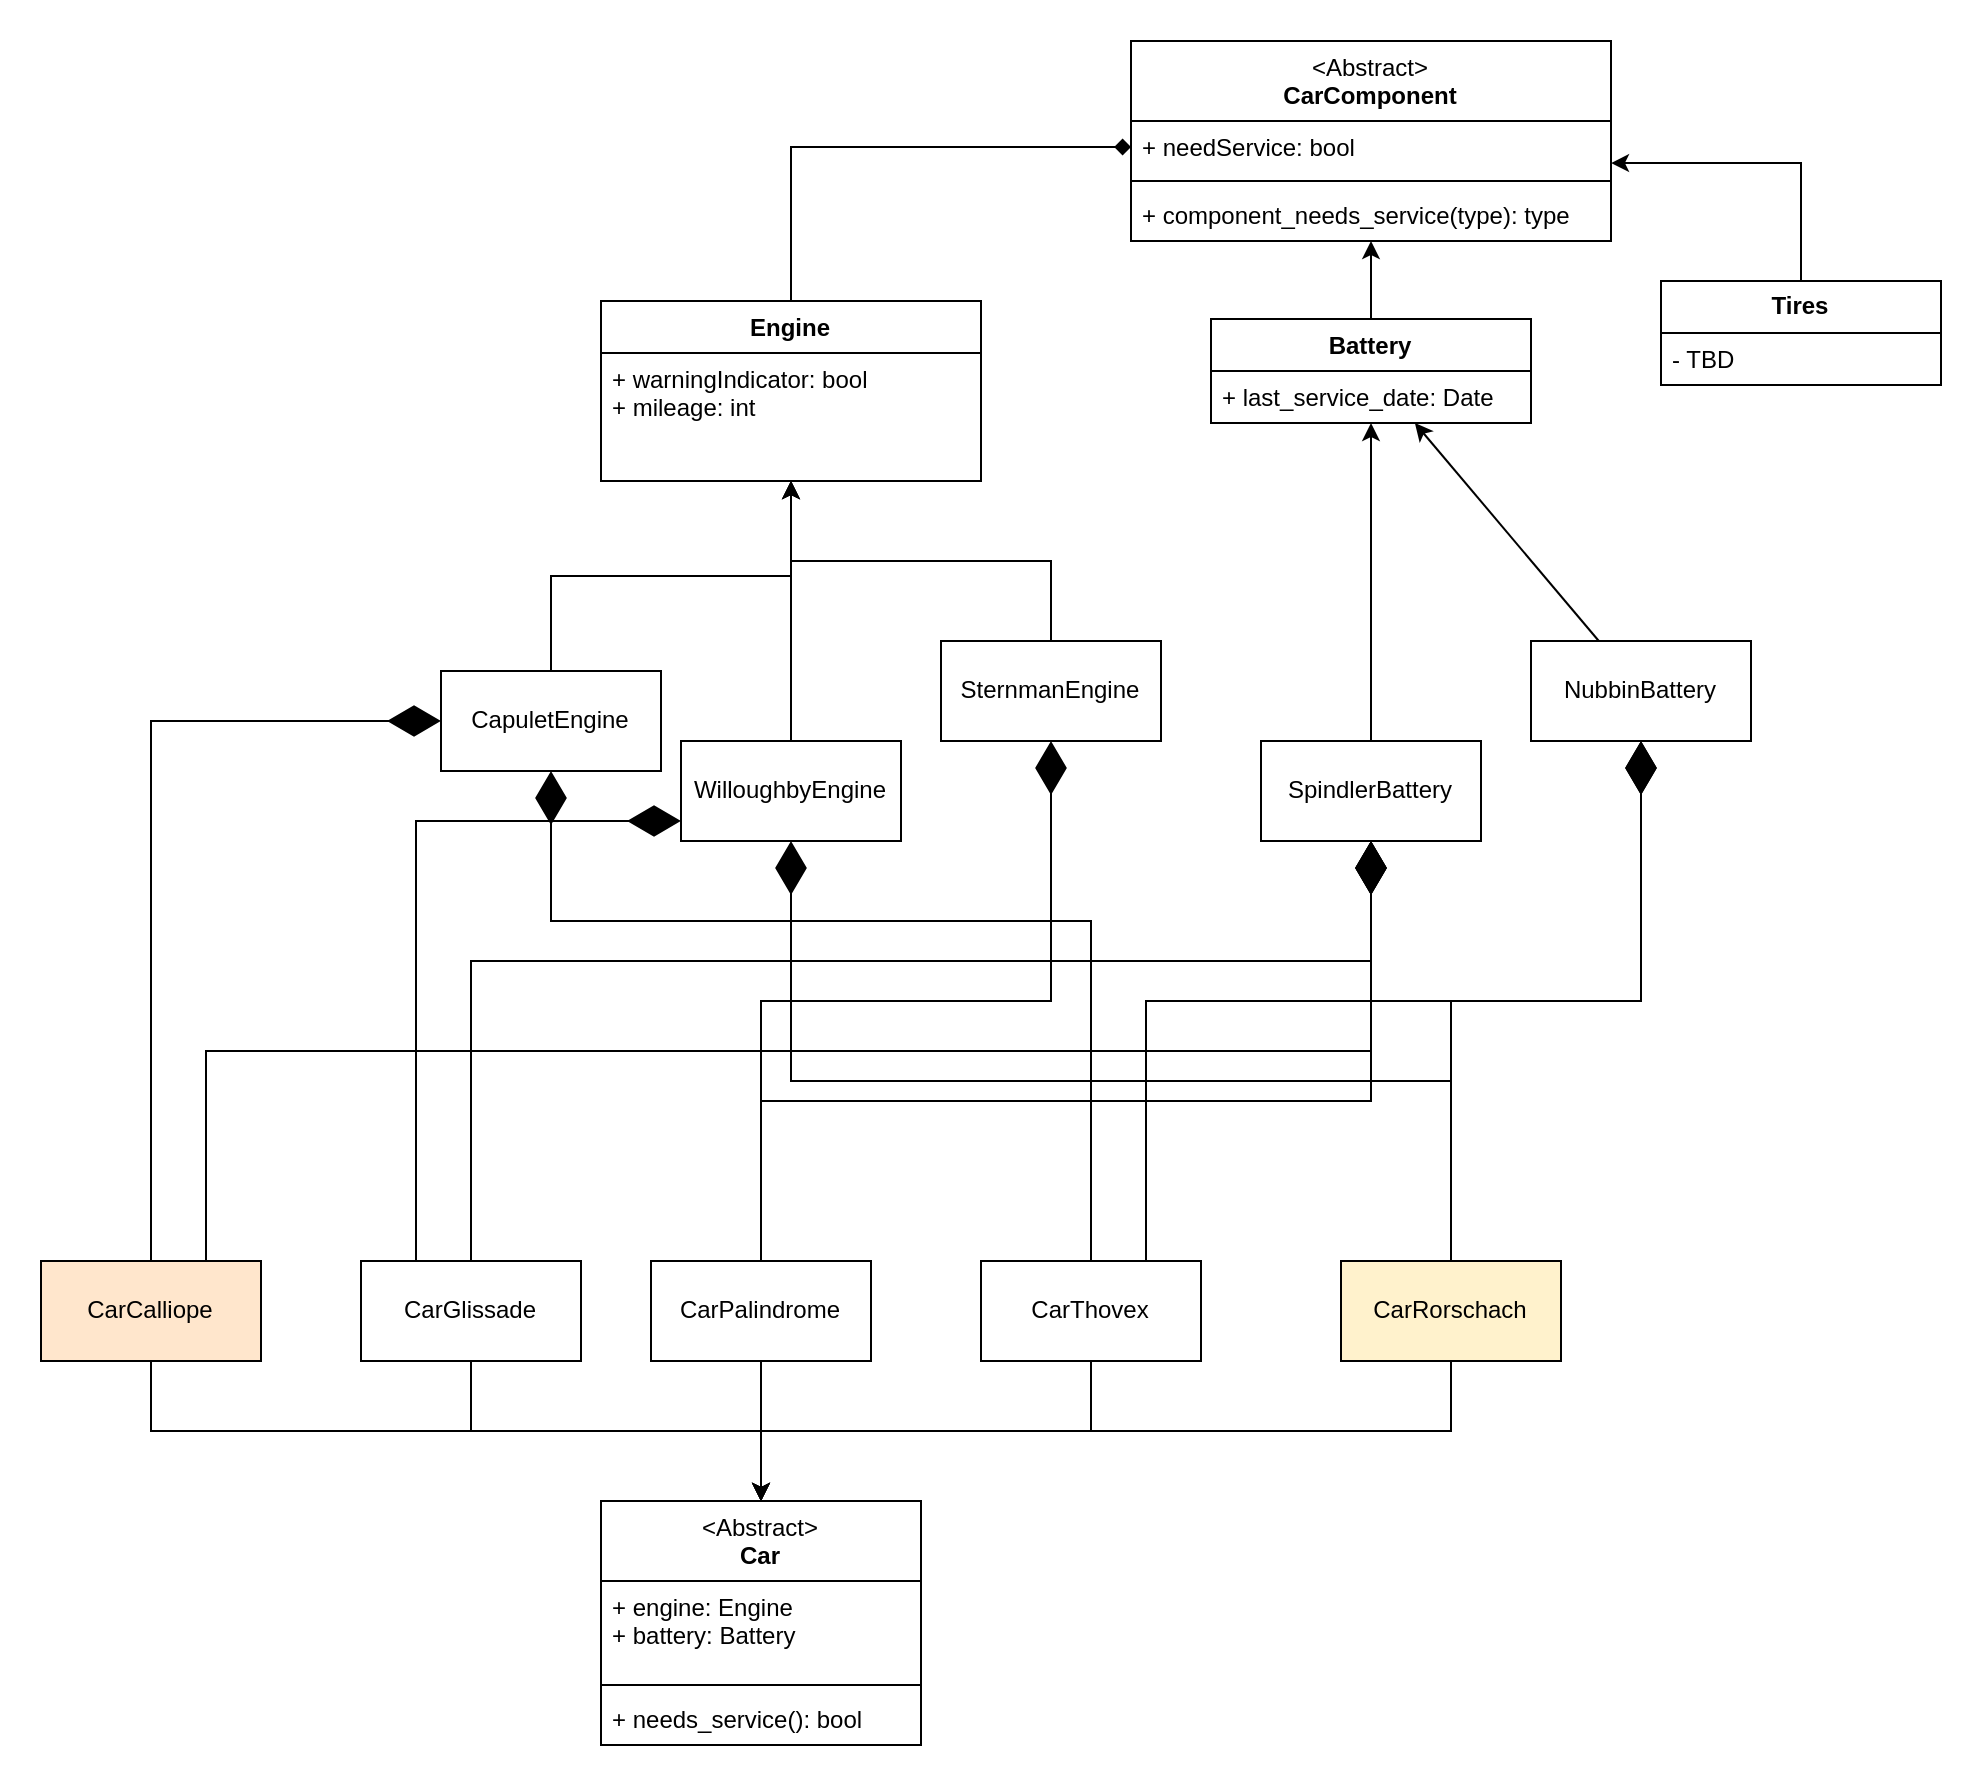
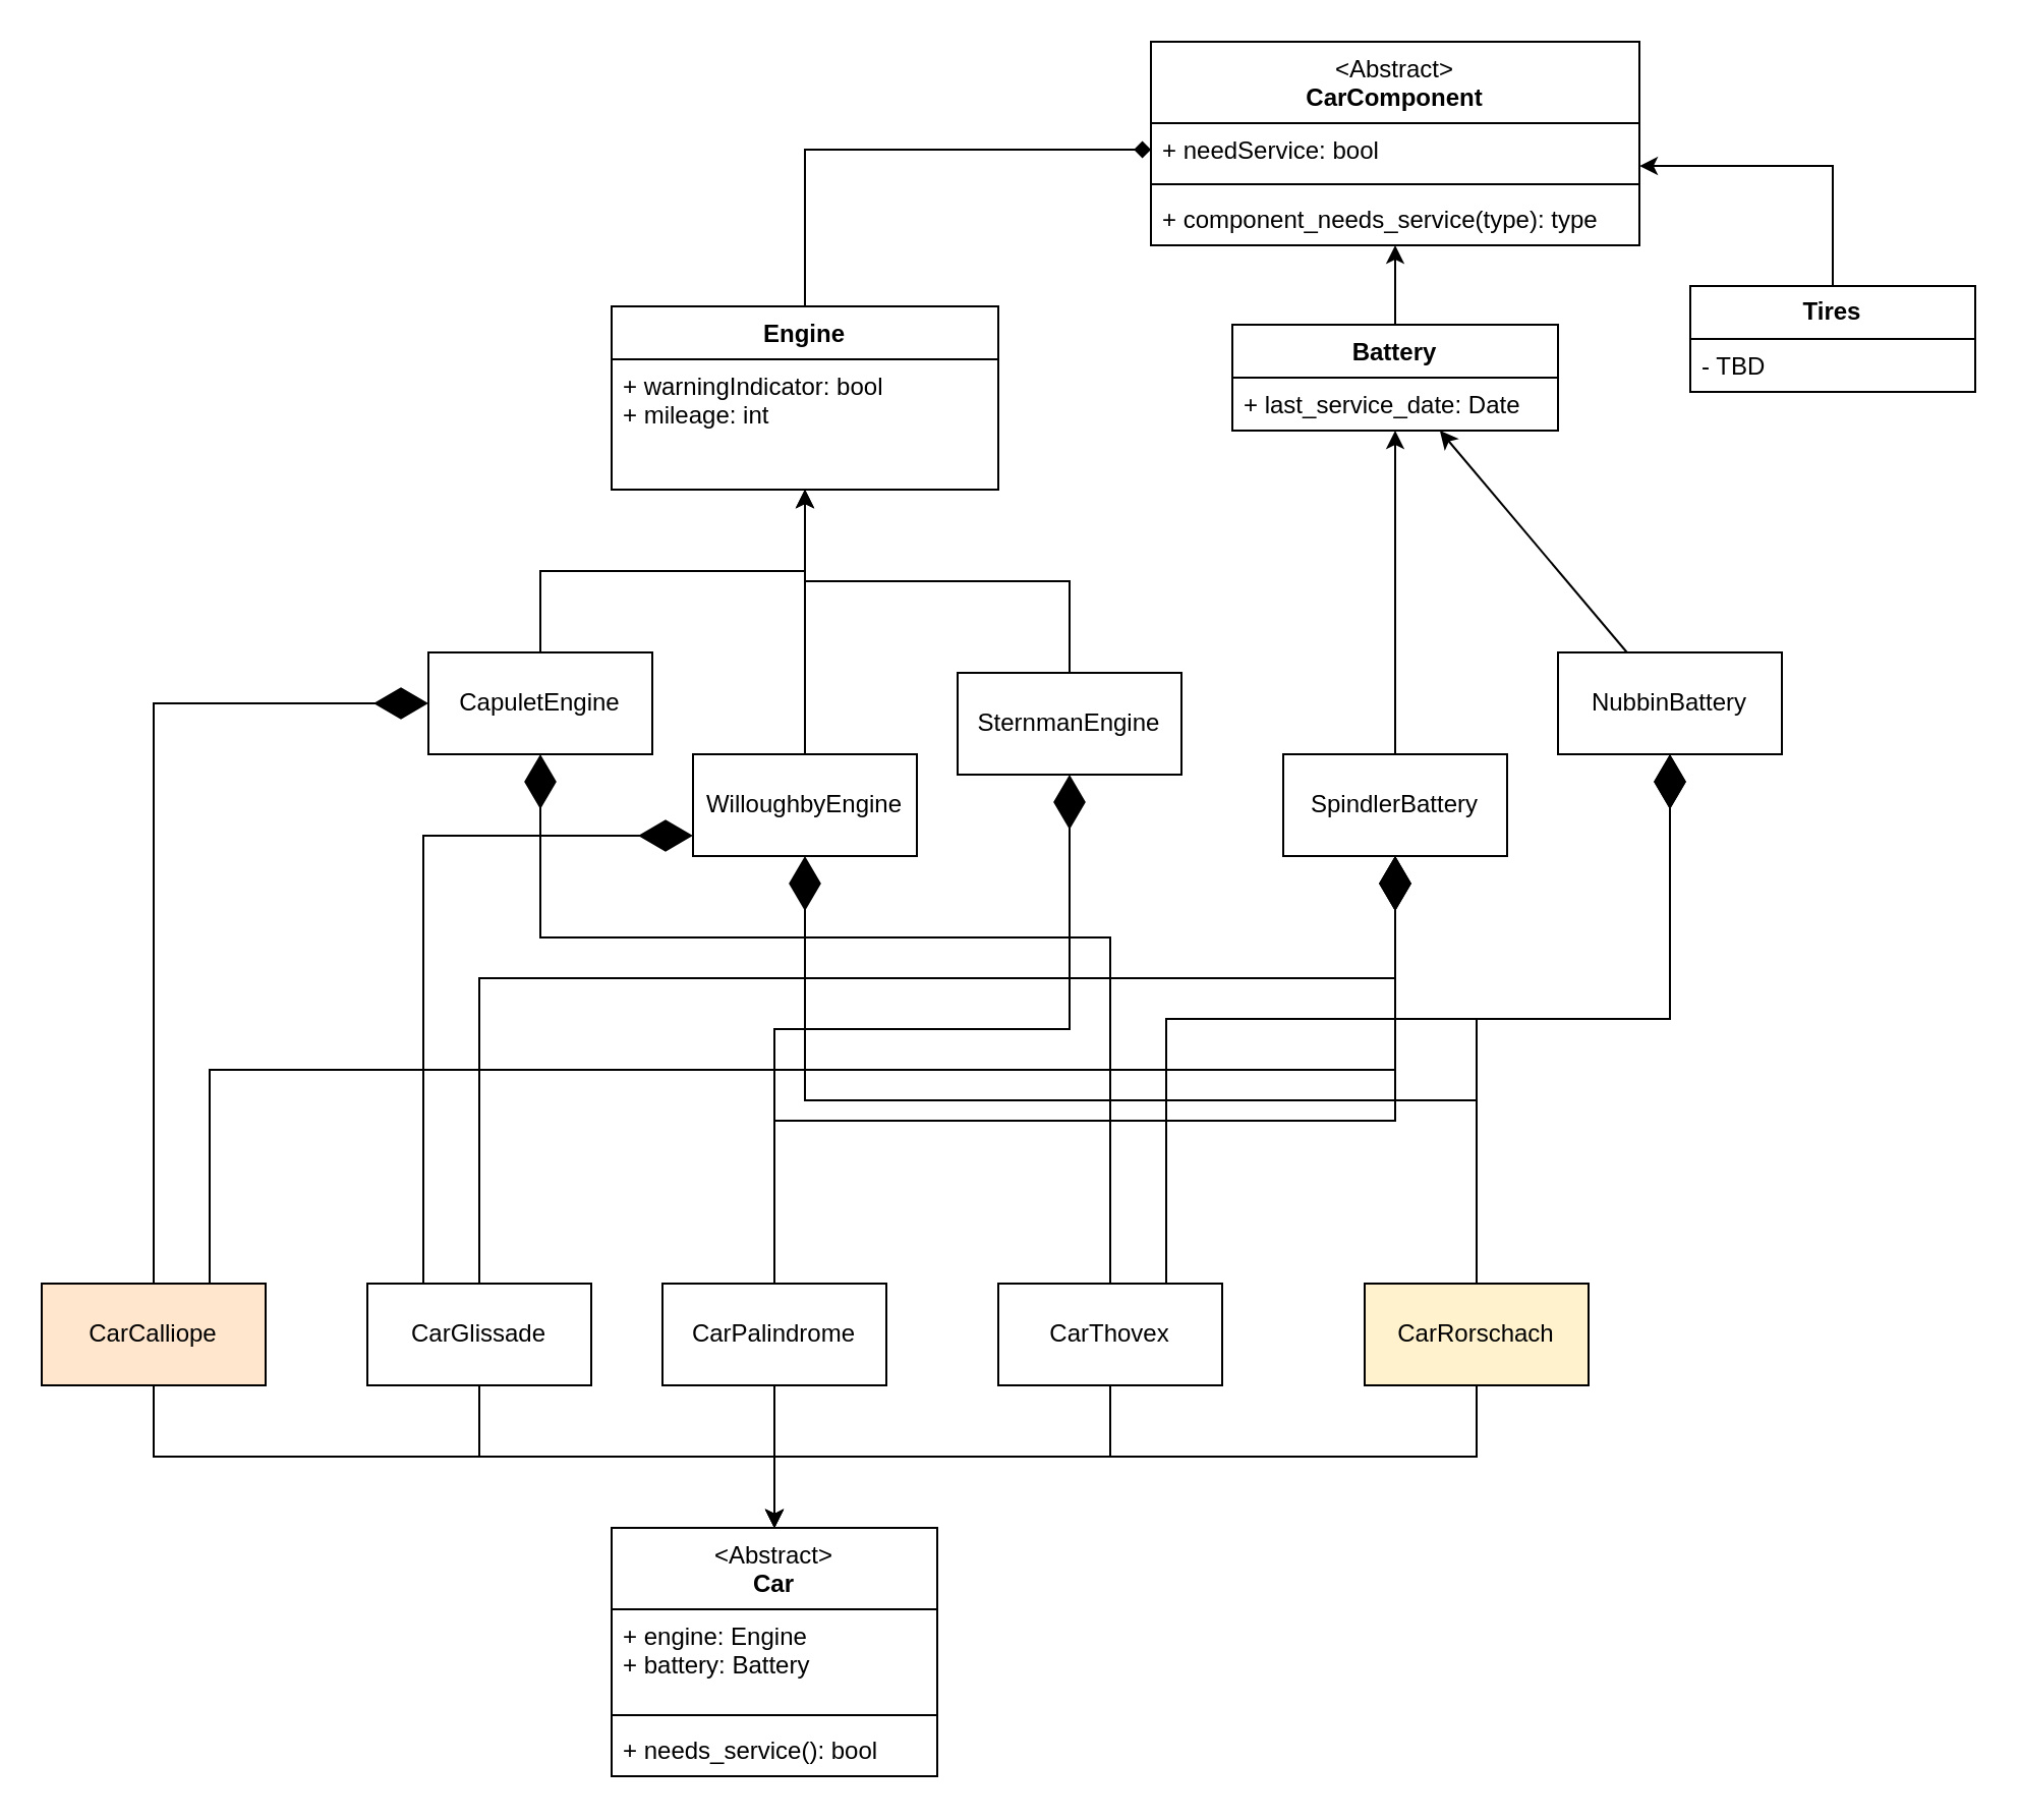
- <mxCell id="20" value="SternmanEngine" style="html=1;whiteSpace=wrap;" vertex="1" parent="1"><mxGeometry x="470" y="320" width="110" height="50" as="geometry" /></mxCell>
+ <mxCell id="20" value="SternmanEngine" style="html=1;whiteSpace=wrap;" vertex="1" parent="1"><mxGeometry x="470" y="330" width="110" height="50" as="geometry" /></mxCell>
- <mxCell id="16" value="CapuletEngine" style="html=1;whiteSpace=wrap;" vertex="1" parent="1"><mxGeometry x="220" y="335" width="110" height="50" as="geometry" /></mxCell>
+ <mxCell id="16" value="CapuletEngine" style="html=1;whiteSpace=wrap;" vertex="1" parent="1"><mxGeometry x="210" y="320" width="110" height="50" as="geometry" /></mxCell>
